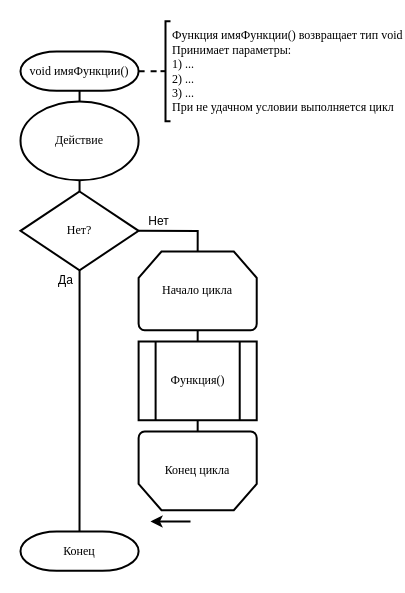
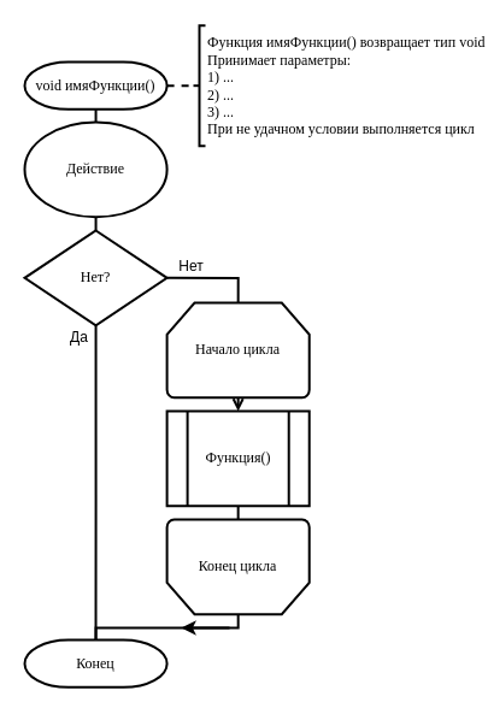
- <mxCell id="11" style="edgeStyle=orthogonalEdgeStyle;rounded=0;orthogonalLoop=1;jettySize=auto;html=1;exitX=0.5;exitY=1;exitDx=0;exitDy=0;exitPerimeter=0;entryX=0.5;entryY=0;entryDx=0;entryDy=0;endArrow=none;endFill=0;strokeWidth=2;" edge="1" parent="1" source="12" target="14"><mxGeometry relative="1" as="geometry" /></mxCell>
+ <mxCell id="11" style="edgeStyle=orthogonalEdgeStyle;rounded=0;orthogonalLoop=1;jettySize=auto;html=1;exitX=0.5;exitY=1;exitDx=0;exitDy=0;exitPerimeter=0;entryX=0.5;entryY=0;entryDx=0;entryDy=0;endArrow=open;endFill=0;strokeWidth=2;" edge="1" parent="1" source="12" target="14"><mxGeometry relative="1" as="geometry" /></mxCell>
+ <mxCell id="15" style="edgeStyle=orthogonalEdgeStyle;rounded=0;orthogonalLoop=1;jettySize=auto;html=1;exitX=0.5;exitY=0;exitDx=0;exitDy=0;exitPerimeter=0;entryX=0.5;entryY=0;entryDx=0;entryDy=0;entryPerimeter=0;endArrow=none;endFill=0;strokeWidth=2;" edge="1" parent="1" source="16" target="17"><mxGeometry relative="1" as="geometry"><Array as="points"><mxPoint x="197" y="521" /><mxPoint x="79" y="521" /></Array></mxGeometry></mxCell>
